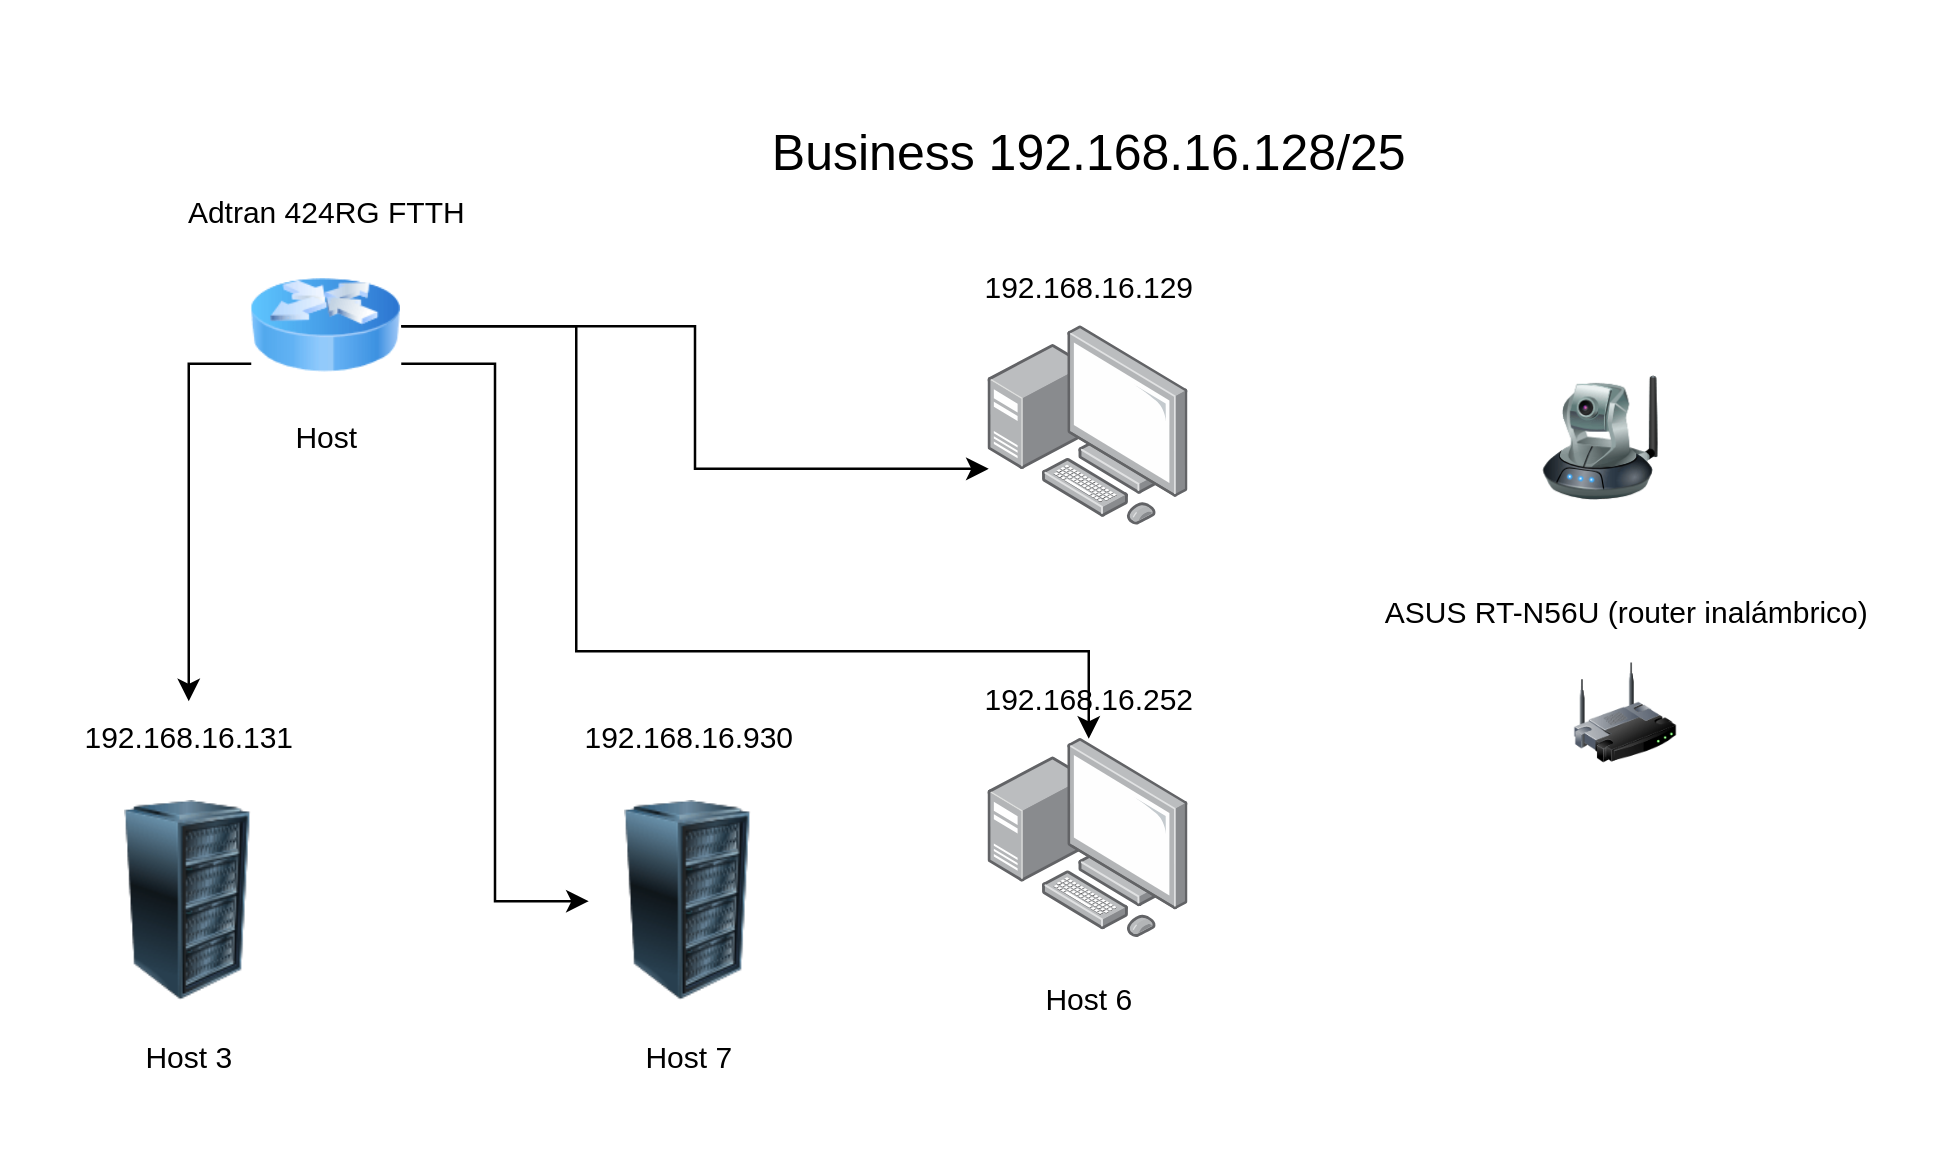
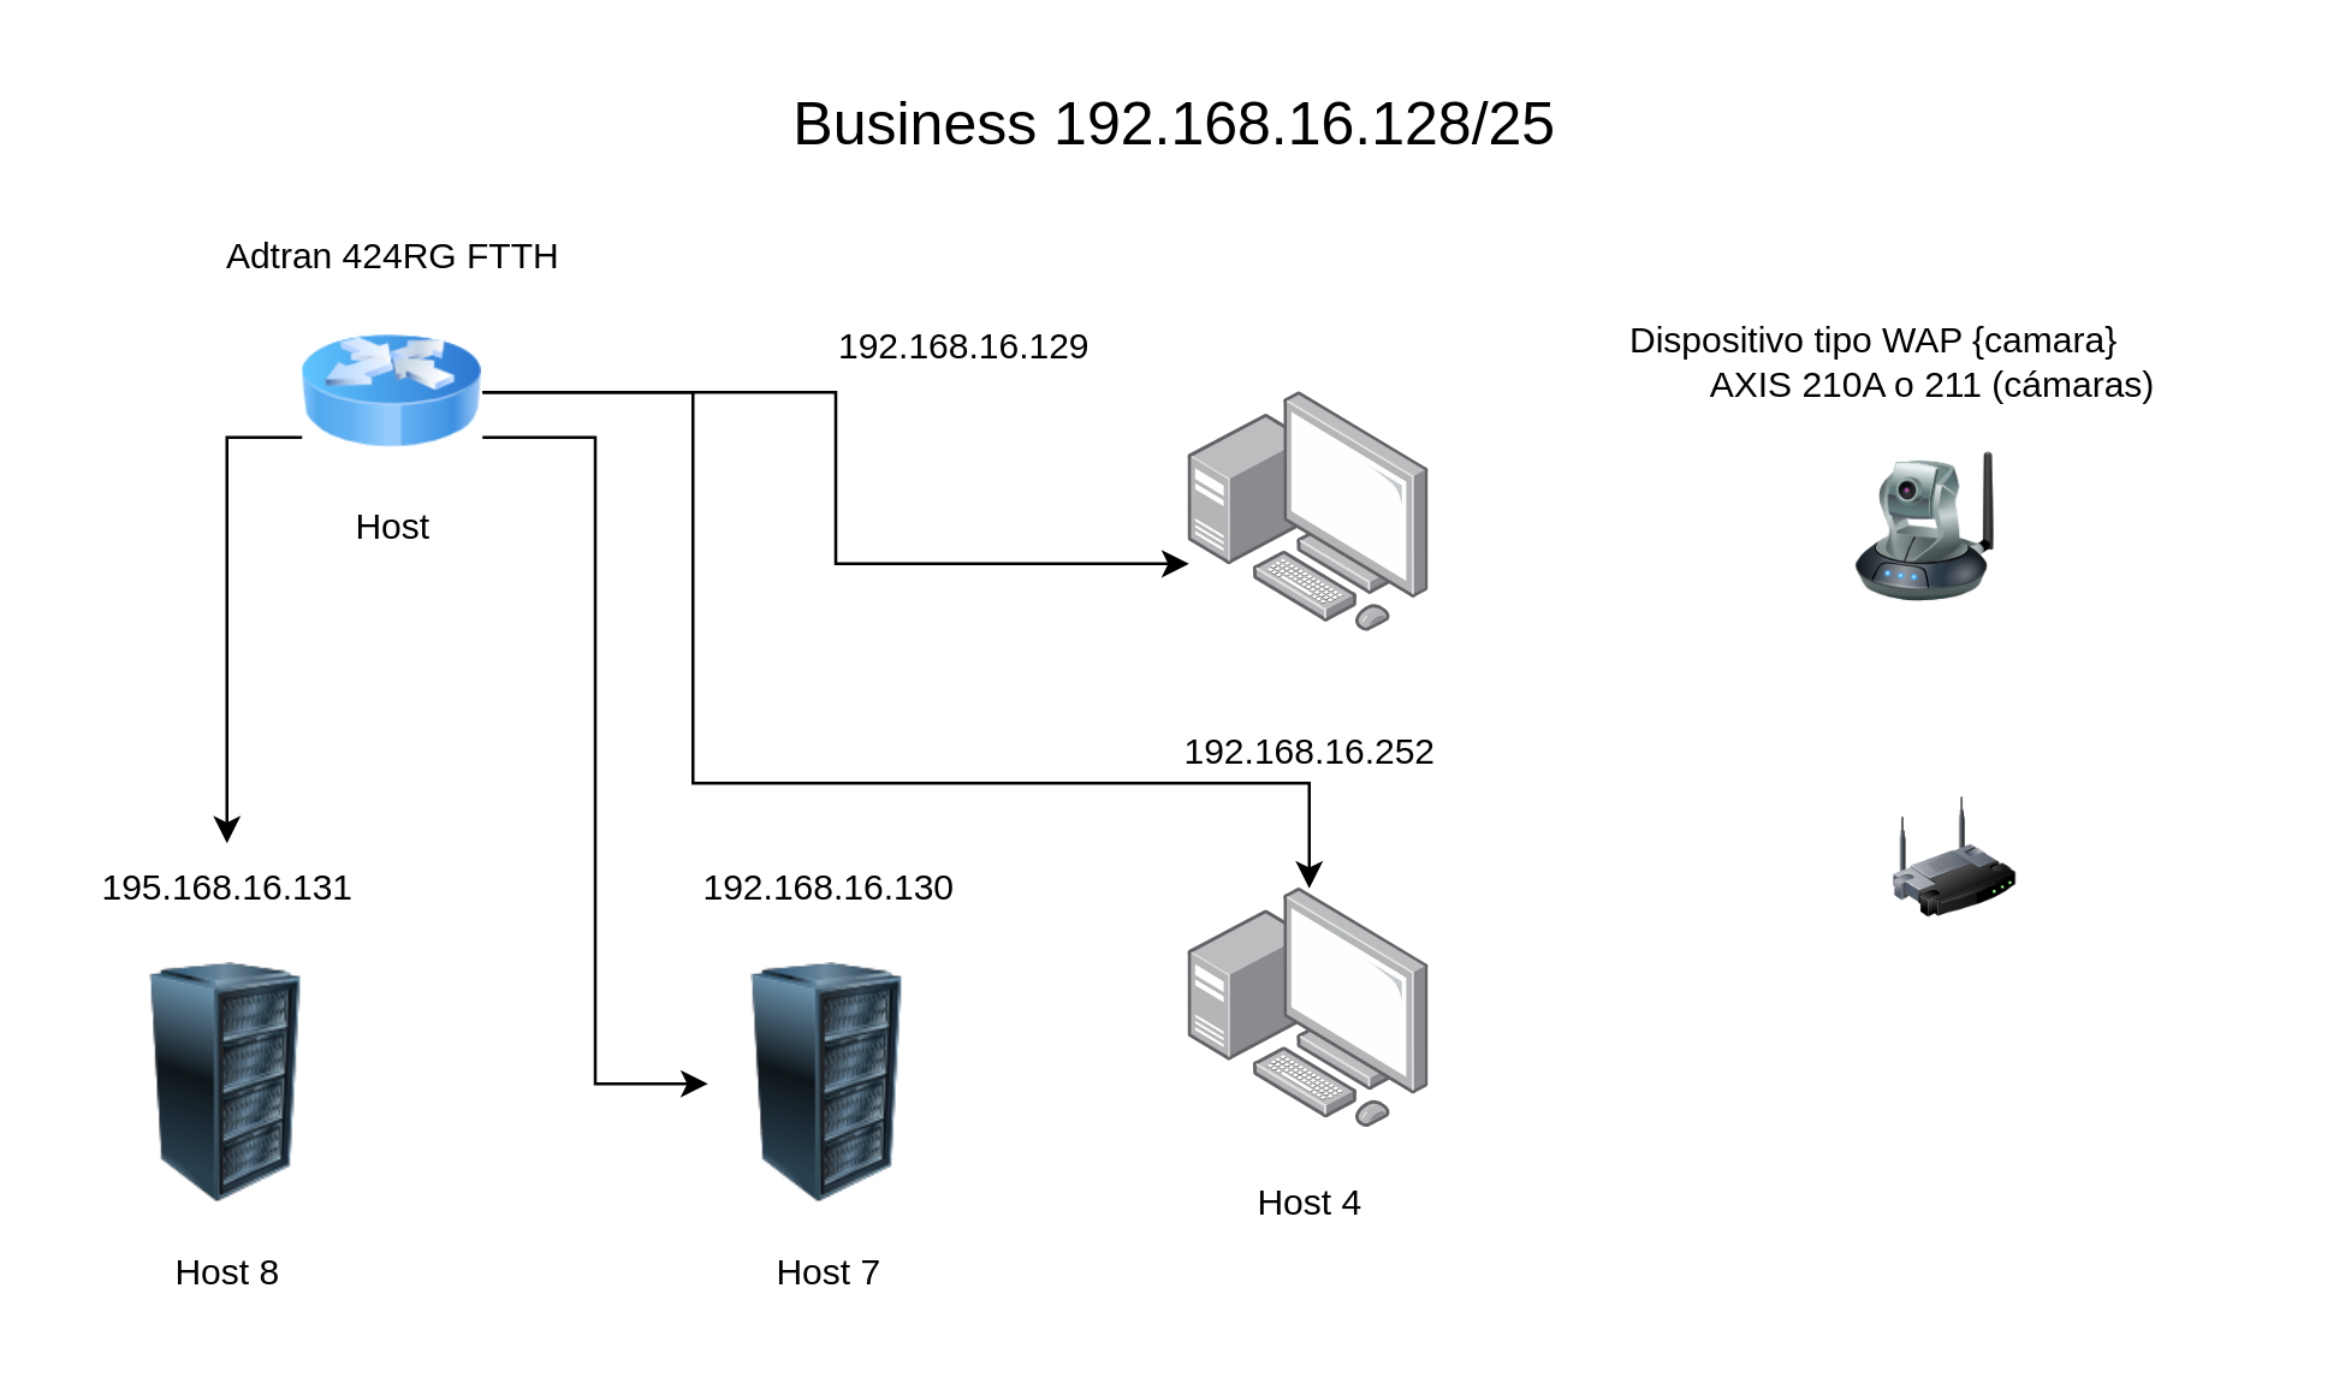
- <mxCell id="2" value="&lt;font style=&quot;font-size: 20px;&quot;&gt;Business 192.168.16.128/25&lt;/font&gt;" style="text;html=1;align=center;verticalAlign=middle;resizable=0;points=[];autosize=1;strokeColor=none;fillColor=none;fontColor=light-dark(#000000,#FFFFFF);" vertex="1" parent="1"><mxGeometry x="295" y="40" width="280" height="40" as="geometry" /></mxCell>
+ <mxCell id="2" value="&lt;font style=&quot;font-size: 20px;&quot;&gt;Business 192.168.16.128/25&lt;/font&gt;" style="text;html=1;align=center;verticalAlign=middle;resizable=0;points=[];autosize=1;strokeColor=none;fillColor=none;fontColor=light-dark(#000000,#FFFFFF);" vertex="1" parent="1"><mxGeometry x="250" y="20" width="280" height="40" as="geometry" /></mxCell>
- <mxCell id="8" value="192.168.16.129" style="text;html=1;align=center;verticalAlign=middle;resizable=0;points=[];autosize=1;strokeColor=none;fillColor=none;fontColor=light-dark(#000000,#FFFFFF);" vertex="1" parent="1"><mxGeometry x="380" y="100" width="110" height="30" as="geometry" /></mxCell>
+ <mxCell id="8" value="192.168.16.129" style="text;html=1;align=center;verticalAlign=middle;resizable=0;points=[];autosize=1;strokeColor=none;fillColor=none;fontColor=light-dark(#000000,#FFFFFF);" vertex="1" parent="1"><mxGeometry x="265" y="100" width="110" height="30" as="geometry" /></mxCell>
+ <mxCell id="11" value="Dispositivo tipo WAP {camara}&lt;div&gt;&lt;span style=&quot;background-color: transparent;&quot;&gt;&lt;span style=&quot;white-space: pre;&quot;&gt;&#09;&lt;/span&gt;AXIS 210A o 211 (cámaras)&lt;/span&gt;&lt;/div&gt;" style="text;html=1;align=left;verticalAlign=middle;resizable=0;points=[];autosize=1;strokeColor=none;fillColor=none;fontColor=light-dark(#000000,#FFFFFF);" vertex="1" parent="1"><mxGeometry x="540" y="100" width="200" height="40" as="geometry" /></mxCell>
- <mxCell id="17" value="ASUS RT-N56U (router inalámbrico)" style="text;html=1;align=center;verticalAlign=middle;resizable=0;points=[];autosize=1;strokeColor=none;fillColor=none;fontColor=light-dark(#000000,#FFFFFF);" vertex="1" parent="1"><mxGeometry x="540" y="230" width="220" height="30" as="geometry" /></mxCell>
- <mxCell id="22" value="192.168.16.252" style="text;html=1;align=center;verticalAlign=middle;resizable=0;points=[];autosize=1;strokeColor=none;fillColor=none;fontColor=light-dark(#000000,#FFFFFF);" vertex="1" parent="1"><mxGeometry x="380" y="265" width="110" height="30" as="geometry" /></mxCell>
+ <mxCell id="22" value="192.168.16.252" style="text;html=1;align=center;verticalAlign=middle;resizable=0;points=[];autosize=1;strokeColor=none;fillColor=none;fontColor=light-dark(#000000,#FFFFFF);" vertex="1" parent="1"><mxGeometry x="380" y="235" width="110" height="30" as="geometry" /></mxCell>
- <mxCell id="19" value="192.168.16.131" style="text;html=1;align=center;verticalAlign=middle;resizable=0;points=[];autosize=1;strokeColor=none;fillColor=none;fontColor=light-dark(#000000,#FFFFFF);" vertex="1" parent="1"><mxGeometry x="20" y="280" width="110" height="30" as="geometry" /></mxCell>
+ <mxCell id="19" value="195.168.16.131" style="text;html=1;align=center;verticalAlign=middle;resizable=0;points=[];autosize=1;strokeColor=none;fillColor=none;fontColor=light-dark(#000000,#FFFFFF);" vertex="1" parent="1"><mxGeometry x="20" y="280" width="110" height="30" as="geometry" /></mxCell>
- <mxCell id="13" value="192.168.16.930" style="text;html=1;align=center;verticalAlign=middle;resizable=0;points=[];autosize=1;strokeColor=none;fillColor=none;fontColor=light-dark(#000000,#FFFFFF);" vertex="1" parent="1"><mxGeometry x="220" y="280" width="110" height="30" as="geometry" /></mxCell>
+ <mxCell id="13" value="192.168.16.130" style="text;html=1;align=center;verticalAlign=middle;resizable=0;points=[];autosize=1;strokeColor=none;fillColor=none;fontColor=light-dark(#000000,#FFFFFF);" vertex="1" parent="1"><mxGeometry x="220" y="280" width="110" height="30" as="geometry" /></mxCell>
- <mxCell id="24" value="Host 6" style="text;html=1;align=center;verticalAlign=middle;resizable=0;points=[];autosize=1;strokeColor=none;fillColor=none;fontColor=light-dark(#000000,#FFFFFF);" vertex="1" parent="1"><mxGeometry x="405" y="385" width="60" height="30" as="geometry" /></mxCell>
+ <mxCell id="24" value="Host 4" style="text;html=1;align=center;verticalAlign=middle;resizable=0;points=[];autosize=1;strokeColor=none;fillColor=none;fontColor=light-dark(#000000,#FFFFFF);" vertex="1" parent="1"><mxGeometry x="405" y="385" width="60" height="30" as="geometry" /></mxCell>
- <mxCell id="20" value="Host 3" style="text;html=1;align=center;verticalAlign=middle;resizable=0;points=[];autosize=1;strokeColor=none;fillColor=none;fontColor=light-dark(#000000,#FFFFFF);" vertex="1" parent="1"><mxGeometry x="45" y="408" width="60" height="30" as="geometry" /></mxCell>
+ <mxCell id="20" value="Host 8" style="text;html=1;align=center;verticalAlign=middle;resizable=0;points=[];autosize=1;strokeColor=none;fillColor=none;fontColor=light-dark(#000000,#FFFFFF);" vertex="1" parent="1"><mxGeometry x="45" y="408" width="60" height="30" as="geometry" /></mxCell>
